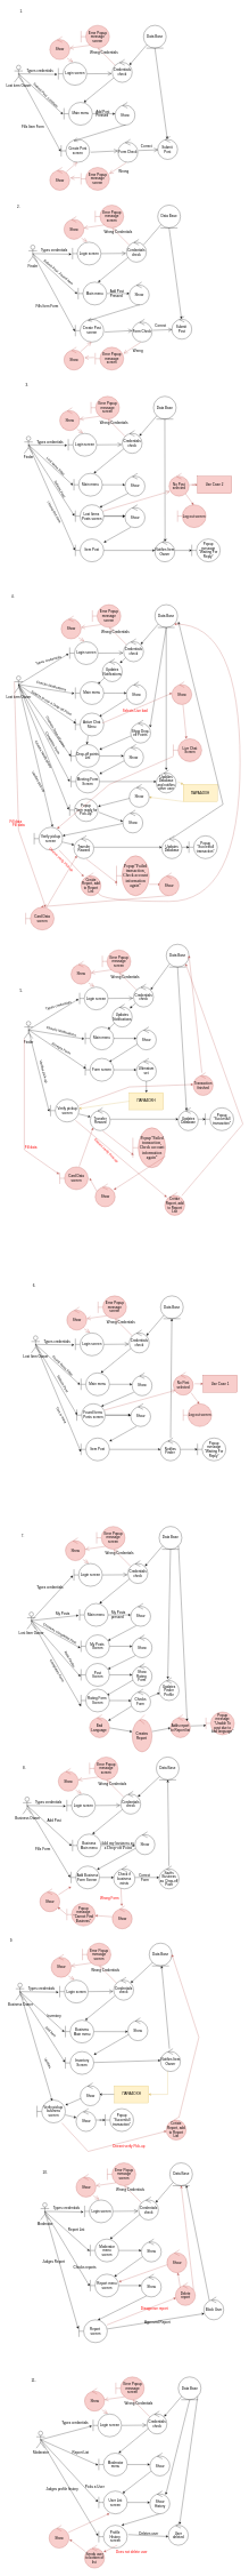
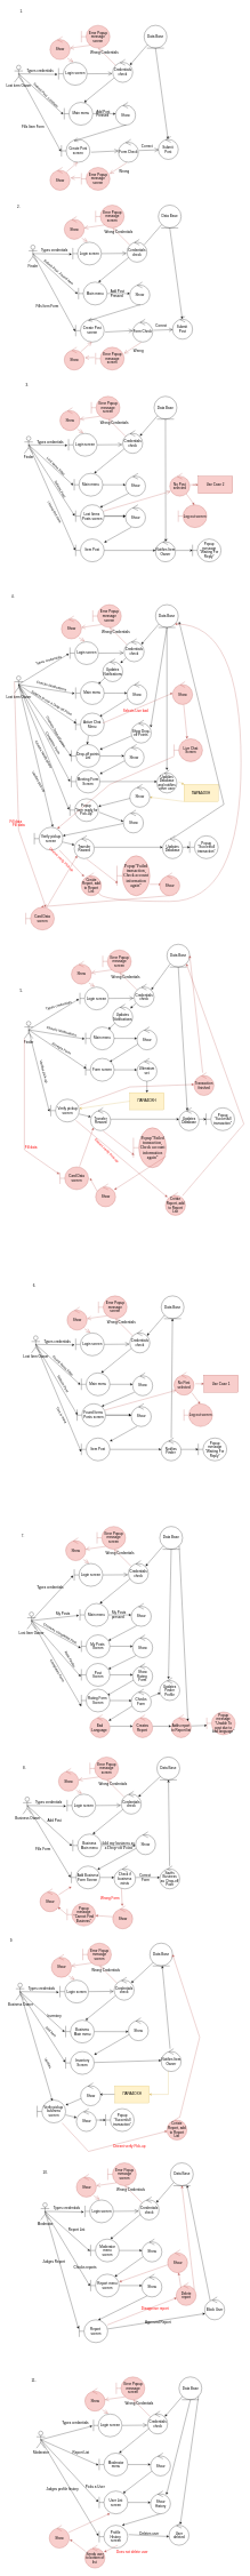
- <mxCell id="170" value="Creates Report&amp;nbsp;" style="ellipse;shape=umlControl;whiteSpace=wrap;html=1;fillColor=#f8cecc;strokeColor=#b85450;" parent="1" vertex="1"><mxGeometry x="465" y="6002" width="70" height="130" as="geometry" /></mxCell>
+ <mxCell id="170" value="Creates Report&amp;nbsp;" style="ellipse;shape=umlControl;whiteSpace=wrap;html=1;fillColor=#f8cecc;strokeColor=#b85450;" parent="1" vertex="1"><mxGeometry x="465" y="6002" width="70" height="80" as="geometry" /></mxCell>
